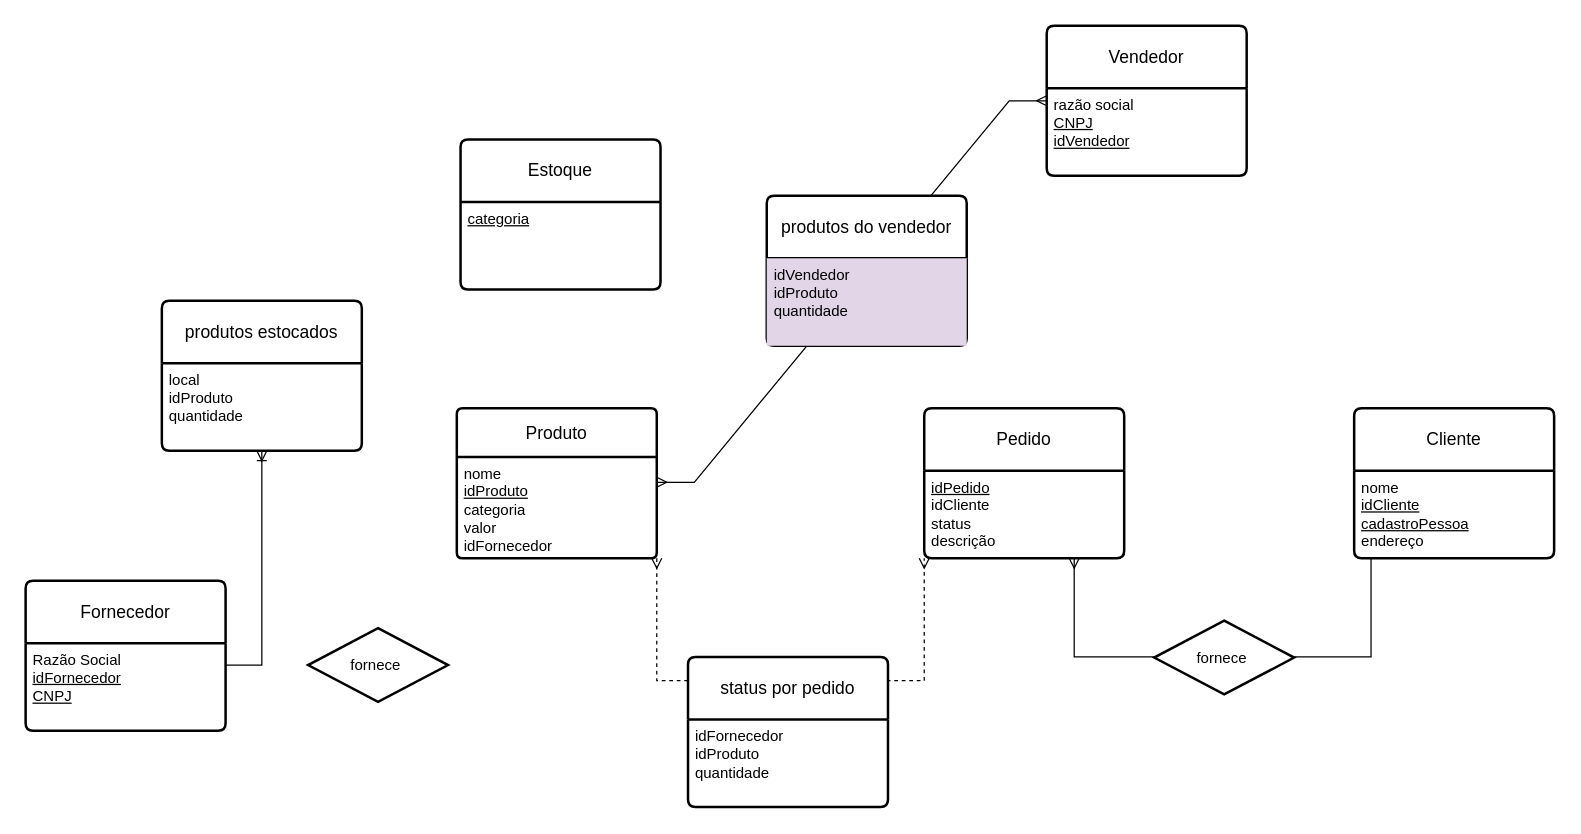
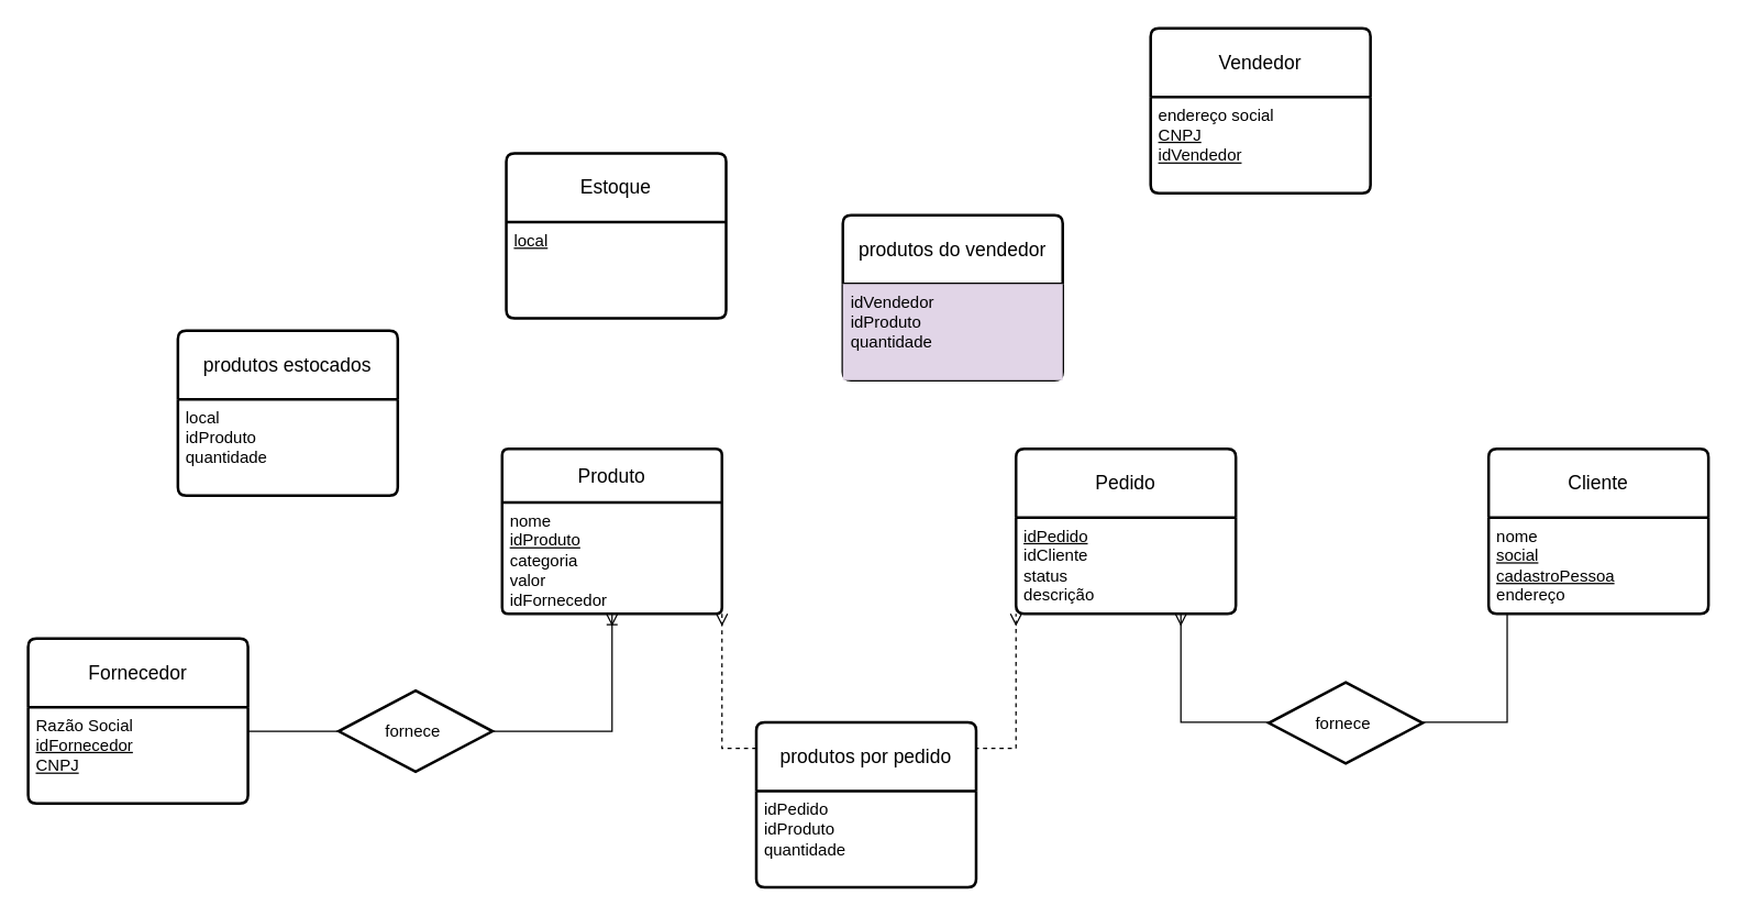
- <mxCell id="14" value="razão social&lt;br&gt;&lt;u&gt;CNPJ&lt;/u&gt;&lt;br&gt;&lt;u&gt;idVendedor&lt;/u&gt;" style="align=left;strokeColor=none;fillColor=none;spacingLeft=4;fontSize=12;verticalAlign=top;resizable=0;rotatable=0;part=1;html=1;" vertex="1" parent="13"><mxGeometry y="50" width="160" height="70" as="geometry" /></mxCell>
+ <mxCell id="14" value="endereço social&lt;br&gt;&lt;u&gt;CNPJ&lt;/u&gt;&lt;br&gt;&lt;u&gt;idVendedor&lt;/u&gt;" style="align=left;strokeColor=none;fillColor=none;spacingLeft=4;fontSize=12;verticalAlign=top;resizable=0;rotatable=0;part=1;html=1;" vertex="1" parent="13"><mxGeometry y="50" width="160" height="70" as="geometry" /></mxCell>
- <mxCell id="19" value="&lt;u&gt;categoria&lt;/u&gt;&lt;br&gt;" style="align=left;strokeColor=none;fillColor=none;spacingLeft=4;fontSize=12;verticalAlign=top;resizable=0;rotatable=0;part=1;html=1;" vertex="1" parent="18"><mxGeometry y="50" width="160" height="70" as="geometry" /></mxCell>
+ <mxCell id="19" value="&lt;u&gt;local&lt;/u&gt;&lt;br&gt;" style="align=left;strokeColor=none;fillColor=none;spacingLeft=4;fontSize=12;verticalAlign=top;resizable=0;rotatable=0;part=1;html=1;" vertex="1" parent="18"><mxGeometry y="50" width="160" height="70" as="geometry" /></mxCell>
- <mxCell id="23" value="" style="edgeStyle=entityRelationEdgeStyle;fontSize=12;html=1;endArrow=ERmany;startArrow=ERmany;rounded=0;entryX=0;entryY=0.5;entryDx=0;entryDy=0;exitX=1;exitY=0.25;exitDx=0;exitDy=0;" edge="1" parent="1" source="6" target="13"><mxGeometry width="100" height="100" relative="1" as="geometry"><mxPoint x="532" y="392" as="sourcePoint" /><mxPoint x="746" y="254" as="targetPoint" /></mxGeometry></mxCell>
- <mxCell id="10" value="nome&lt;br&gt;&lt;u&gt;idCliente&lt;/u&gt;&lt;br&gt;&lt;u&gt;cadastroPessoa&lt;/u&gt;&lt;br&gt;endereço" style="align=left;strokeColor=none;fillColor=none;spacingLeft=4;fontSize=12;verticalAlign=top;resizable=0;rotatable=0;part=1;html=1;" vertex="1" parent="9"><mxGeometry y="50" width="160" height="70" as="geometry" /></mxCell>
+ <mxCell id="10" value="nome&lt;br&gt;&lt;u&gt;social&lt;/u&gt;&lt;br&gt;&lt;u&gt;cadastroPessoa&lt;/u&gt;&lt;br&gt;endereço" style="align=left;strokeColor=none;fillColor=none;spacingLeft=4;fontSize=12;verticalAlign=top;resizable=0;rotatable=0;part=1;html=1;" vertex="1" parent="9"><mxGeometry y="50" width="160" height="70" as="geometry" /></mxCell>
- <mxCell id="2" value="" style="edgeStyle=orthogonalEdgeStyle;fontSize=12;html=1;endArrow=ERoneToMany;rounded=0;exitX=1;exitY=0.25;exitDx=0;exitDy=0;" edge="1" parent="1" source="12" target="21"><mxGeometry width="100" height="100" relative="1" as="geometry"><mxPoint x="194" y="528" as="sourcePoint" /><mxPoint x="435" y="483" as="targetPoint" /></mxGeometry></mxCell>
+ <mxCell id="2" value="" style="edgeStyle=orthogonalEdgeStyle;fontSize=12;html=1;endArrow=ERoneToMany;rounded=0;exitX=1;exitY=0.25;exitDx=0;exitDy=0;entryX=0.5;entryY=1;entryDx=0;entryDy=0;" edge="1" parent="1" source="12" target="6"><mxGeometry width="100" height="100" relative="1" as="geometry"><mxPoint x="194" y="528" as="sourcePoint" /><mxPoint x="435" y="483" as="targetPoint" /></mxGeometry></mxCell>
- <mxCell id="16" value="status por pedido" style="swimlane;childLayout=stackLayout;horizontal=1;startSize=50;horizontalStack=0;rounded=1;fontSize=14;fontStyle=0;strokeWidth=2;resizeParent=0;resizeLast=1;shadow=0;dashed=0;align=center;arcSize=4;whiteSpace=wrap;html=1;" vertex="1" parent="1"><mxGeometry x="550" y="525" width="160" height="120" as="geometry"><mxRectangle x="67" y="-252" width="70" height="50" as="alternateBounds" /></mxGeometry></mxCell>
+ <mxCell id="16" value="produtos por pedido" style="swimlane;childLayout=stackLayout;horizontal=1;startSize=50;horizontalStack=0;rounded=1;fontSize=14;fontStyle=0;strokeWidth=2;resizeParent=0;resizeLast=1;shadow=0;dashed=0;align=center;arcSize=4;whiteSpace=wrap;html=1;" vertex="1" parent="1"><mxGeometry x="550" y="525" width="160" height="120" as="geometry"><mxRectangle x="67" y="-252" width="70" height="50" as="alternateBounds" /></mxGeometry></mxCell>
- <mxCell id="17" value="idFornecedor&lt;br&gt;idProduto&lt;br&gt;quantidade" style="align=left;strokeColor=none;fillColor=none;spacingLeft=4;fontSize=12;verticalAlign=top;resizable=0;rotatable=0;part=1;html=1;" vertex="1" parent="16"><mxGeometry y="50" width="160" height="70" as="geometry" /></mxCell>
+ <mxCell id="17" value="idPedido&lt;br&gt;idProduto&lt;br&gt;quantidade" style="align=left;strokeColor=none;fillColor=none;spacingLeft=4;fontSize=12;verticalAlign=top;resizable=0;rotatable=0;part=1;html=1;" vertex="1" parent="16"><mxGeometry y="50" width="160" height="70" as="geometry" /></mxCell>
